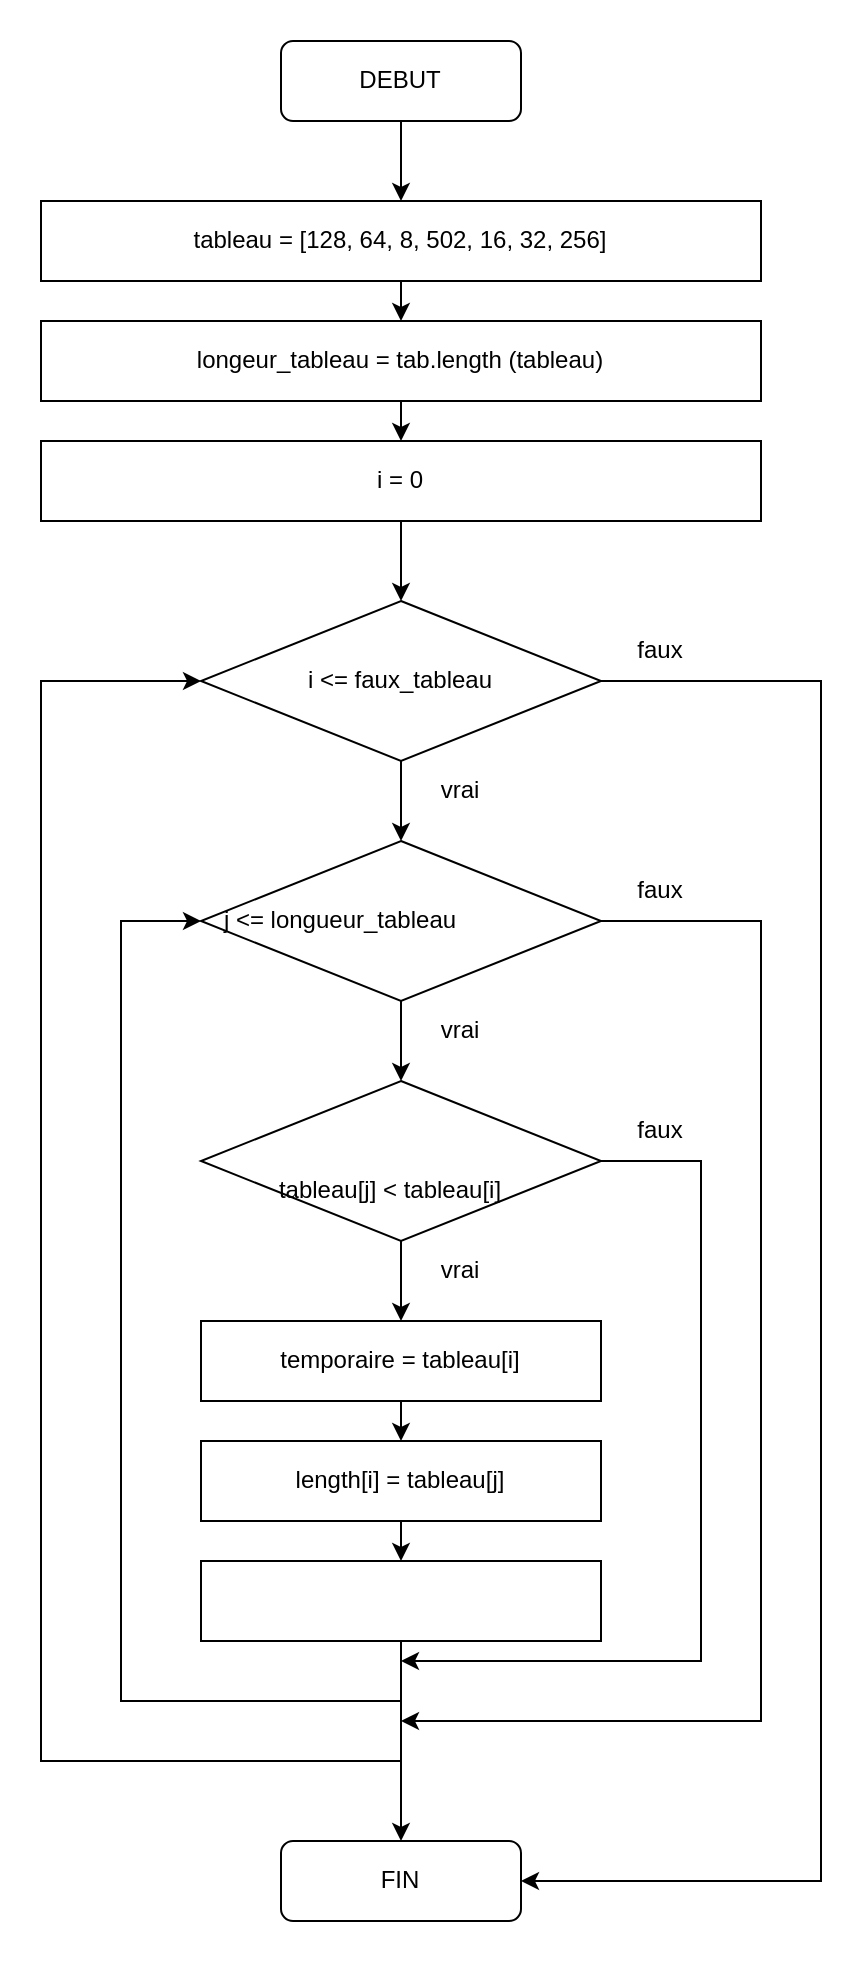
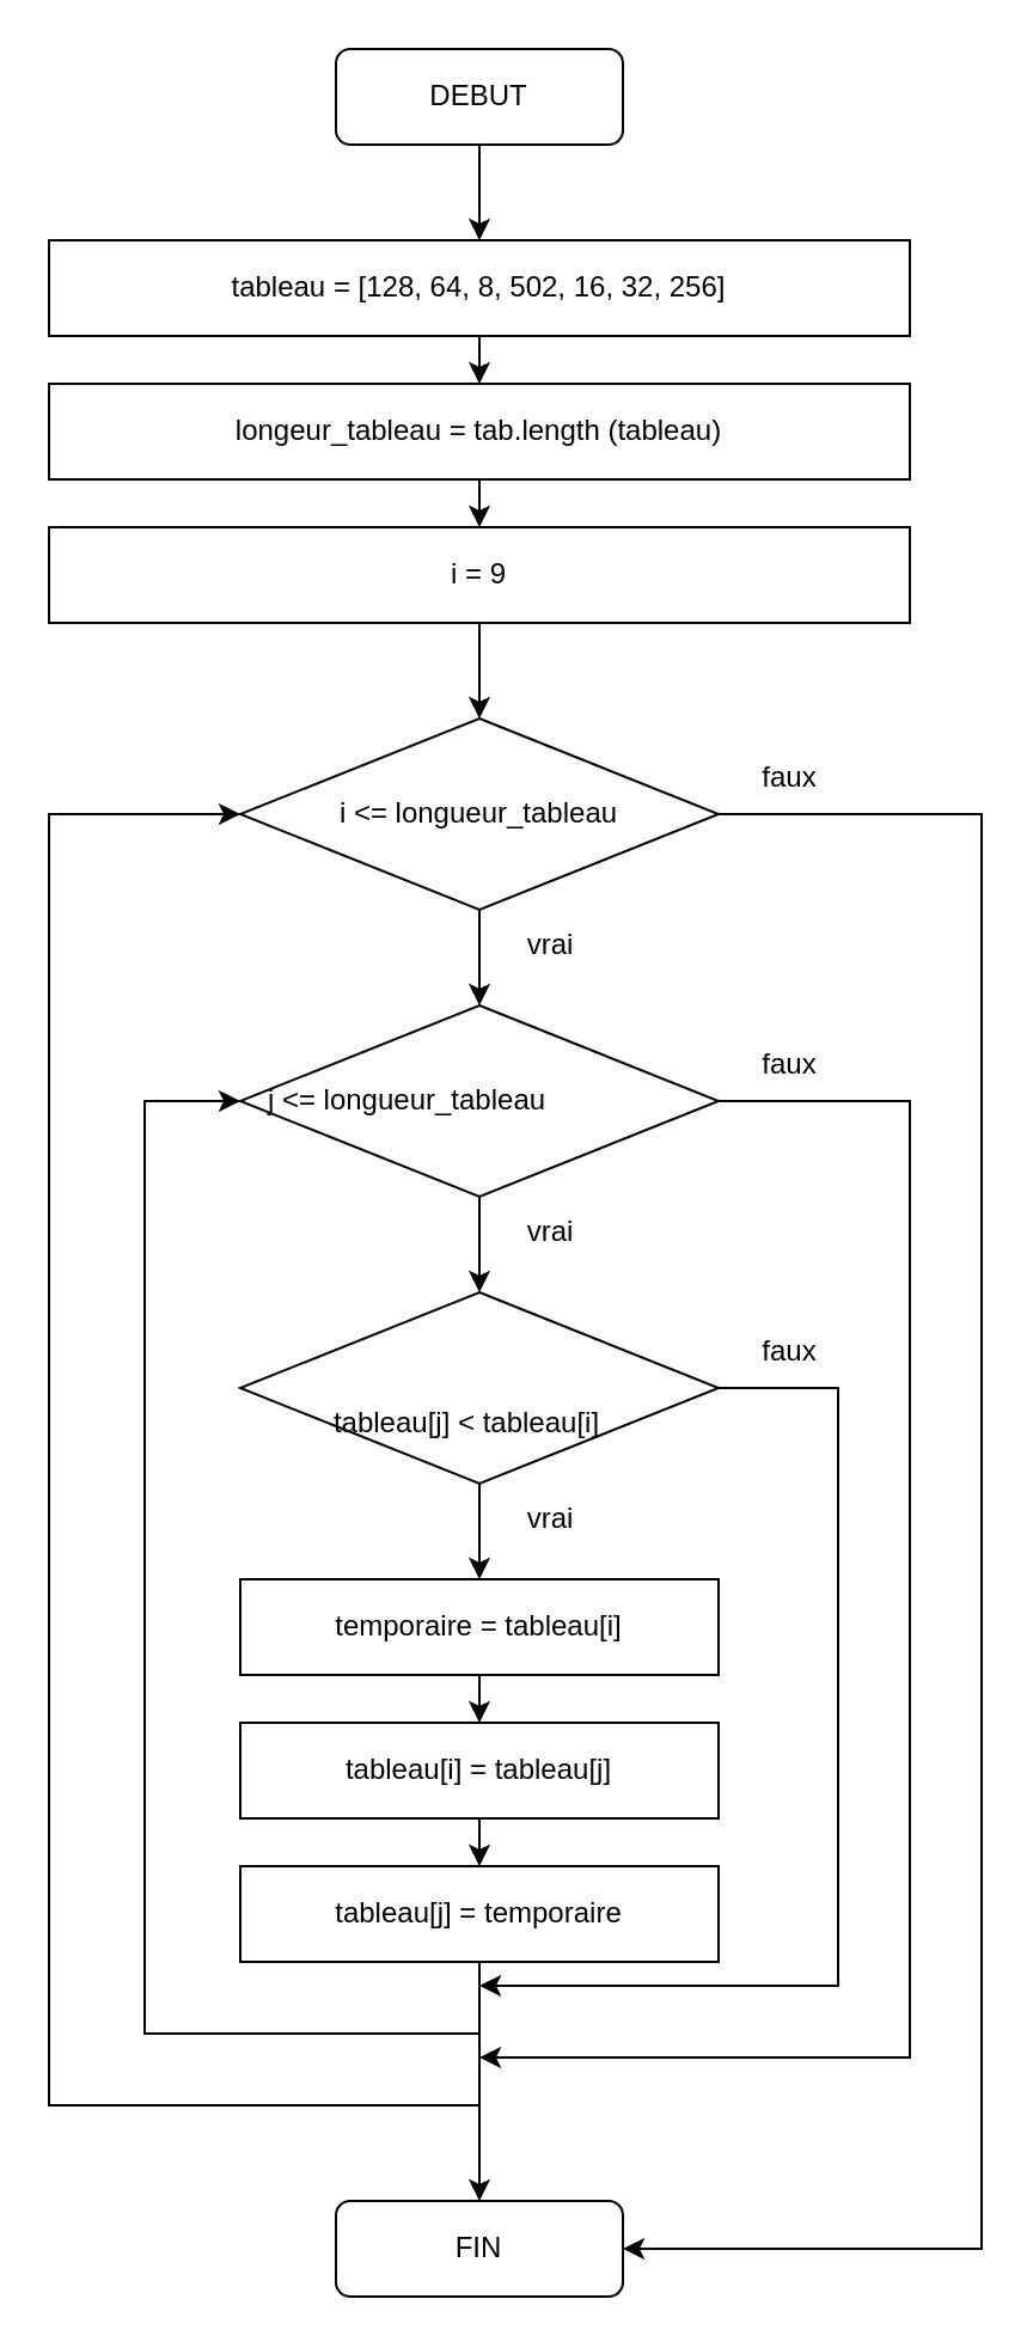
- <mxCell id="11" value="i = 0" style="text;html=1;strokeColor=none;fillColor=none;align=center;verticalAlign=middle;whiteSpace=wrap;rounded=0;" parent="1" vertex="1"><mxGeometry x="30" y="225" width="340" height="30" as="geometry" /></mxCell>
+ <mxCell id="11" value="i = 9" style="text;html=1;strokeColor=none;fillColor=none;align=center;verticalAlign=middle;whiteSpace=wrap;rounded=0;" parent="1" vertex="1"><mxGeometry x="30" y="225" width="340" height="30" as="geometry" /></mxCell>
- <mxCell id="12" value="i &amp;lt;=&amp;nbsp;faux_tableau" style="text;html=1;strokeColor=none;fillColor=none;align=center;verticalAlign=middle;whiteSpace=wrap;rounded=0;" parent="1" vertex="1"><mxGeometry x="140" y="325" width="120" height="30" as="geometry" /></mxCell>
+ <mxCell id="12" value="i &amp;lt;=&amp;nbsp;longueur_tableau" style="text;html=1;strokeColor=none;fillColor=none;align=center;verticalAlign=middle;whiteSpace=wrap;rounded=0;" parent="1" vertex="1"><mxGeometry x="140" y="325" width="120" height="30" as="geometry" /></mxCell>
- <mxCell id="21" value="length[i] = tableau[j]" style="text;html=1;strokeColor=none;fillColor=none;align=center;verticalAlign=middle;whiteSpace=wrap;rounded=0;" parent="1" vertex="1"><mxGeometry x="110" y="725" width="180" height="30" as="geometry" /></mxCell>
+ <mxCell id="21" value="tableau[i] = tableau[j]" style="text;html=1;strokeColor=none;fillColor=none;align=center;verticalAlign=middle;whiteSpace=wrap;rounded=0;" parent="1" vertex="1"><mxGeometry x="110" y="725" width="180" height="30" as="geometry" /></mxCell>
+ <mxCell id="23" value="tableau[j] = temporaire" style="text;html=1;strokeColor=none;fillColor=none;align=center;verticalAlign=middle;whiteSpace=wrap;rounded=0;" parent="1" vertex="1"><mxGeometry x="110" y="785" width="180" height="30" as="geometry" /></mxCell>
